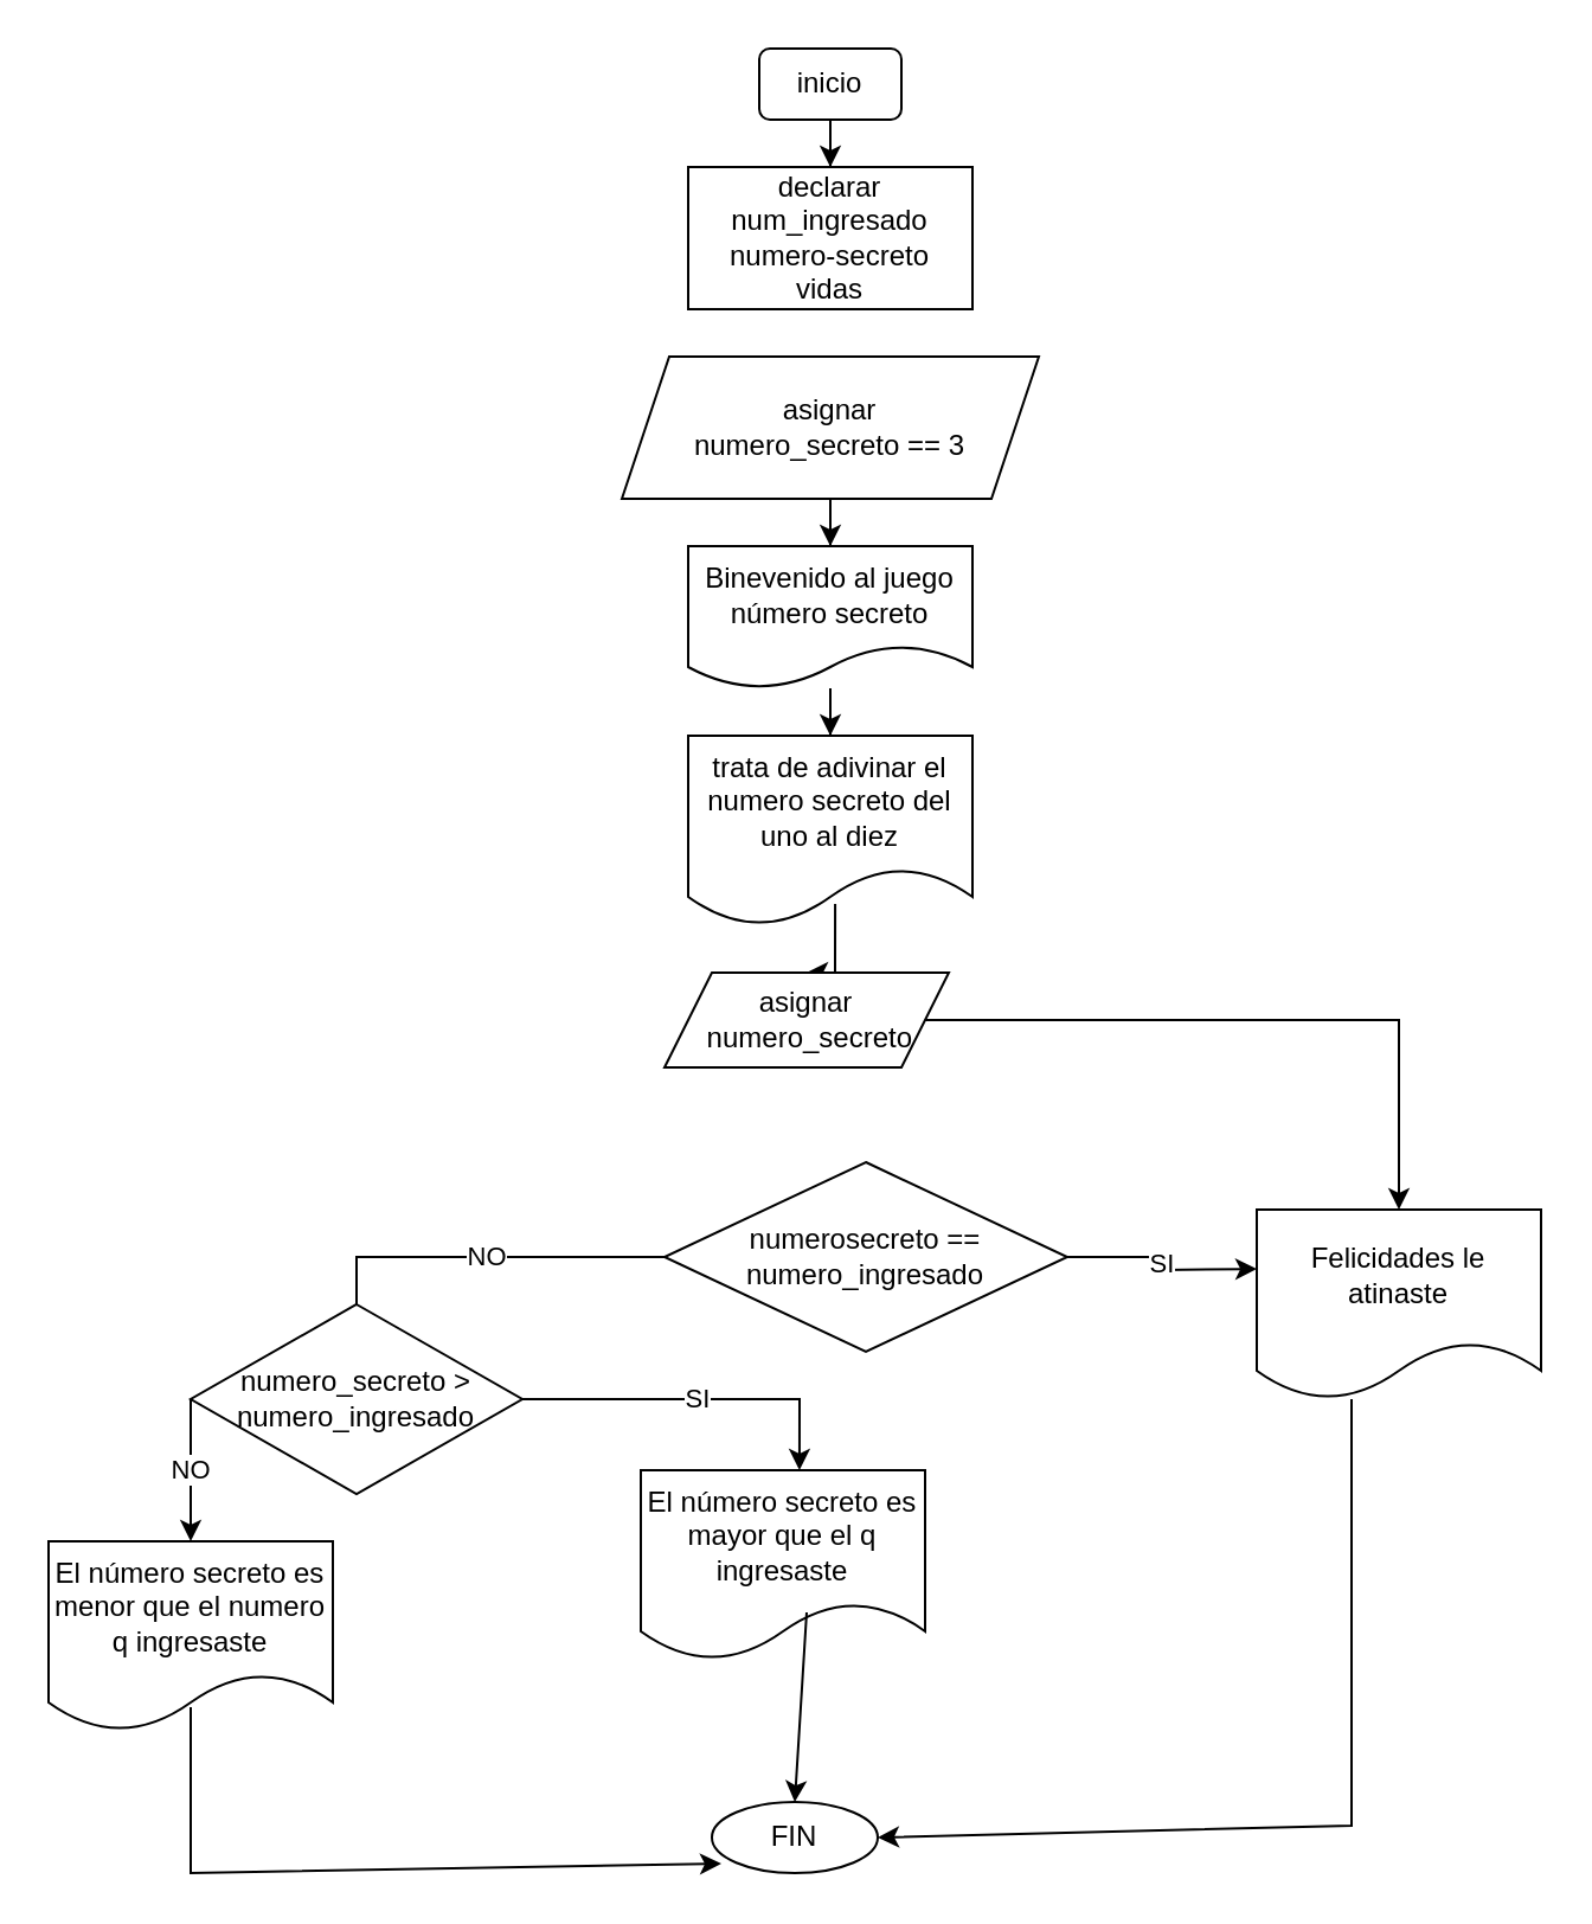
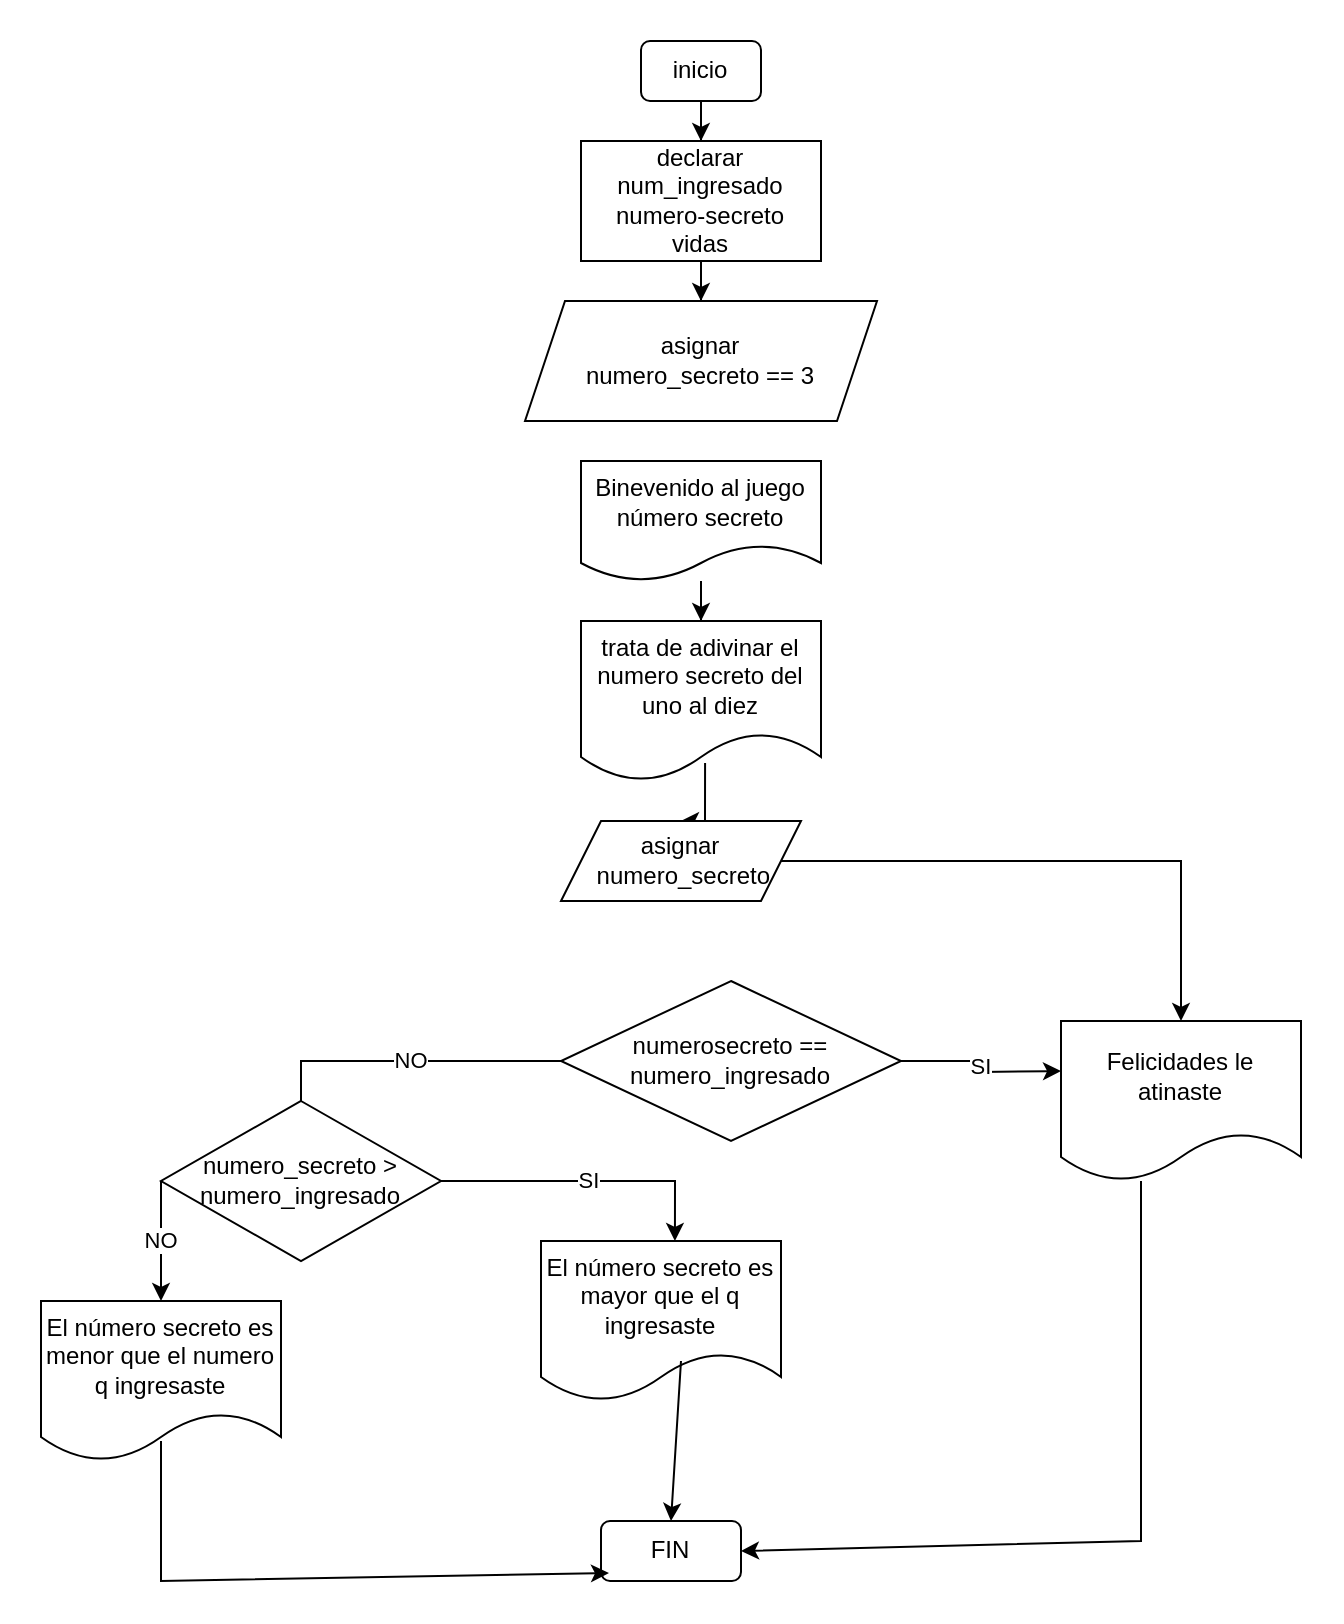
+ <mxCell id="4" value="" style="edgeStyle=orthogonalEdgeStyle;rounded=0;orthogonalLoop=1;jettySize=auto;html=1;" edge="1" parent="1" source="5" target="9"><mxGeometry relative="1" as="geometry" /></mxCell>
- <mxCell id="8" value="" style="edgeStyle=orthogonalEdgeStyle;rounded=0;orthogonalLoop=1;jettySize=auto;html=1;" edge="1" parent="1" source="9" target="7"><mxGeometry relative="1" as="geometry" /></mxCell>
- <mxCell id="23" value="FIN" style="ellipse;whiteSpace=wrap;html=1;" vertex="1" parent="1"><mxGeometry x="300" y="760" width="70" height="30" as="geometry" /></mxCell>
+ <mxCell id="23" value="FIN" style="whiteSpace=wrap;html=1;rounded=1;" vertex="1" parent="1"><mxGeometry x="300" y="760" width="70" height="30" as="geometry" /></mxCell>
